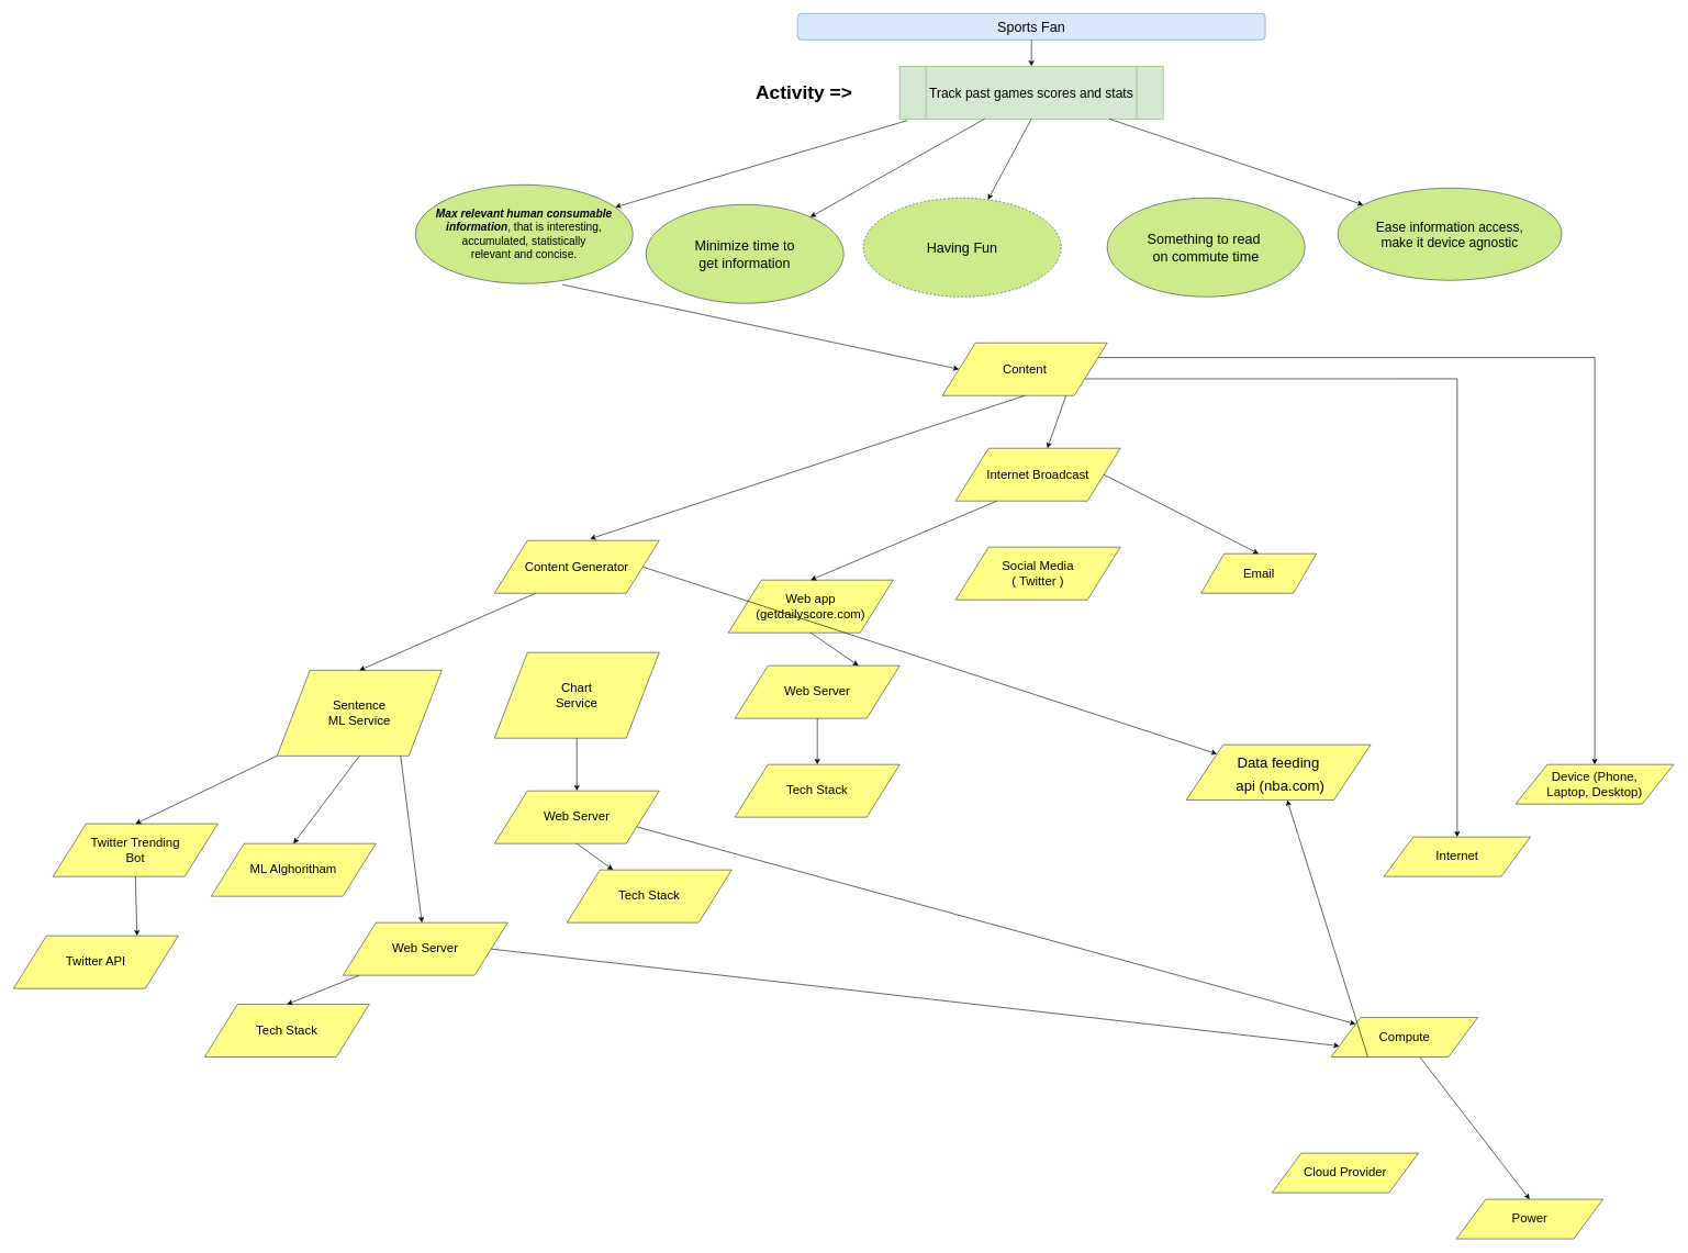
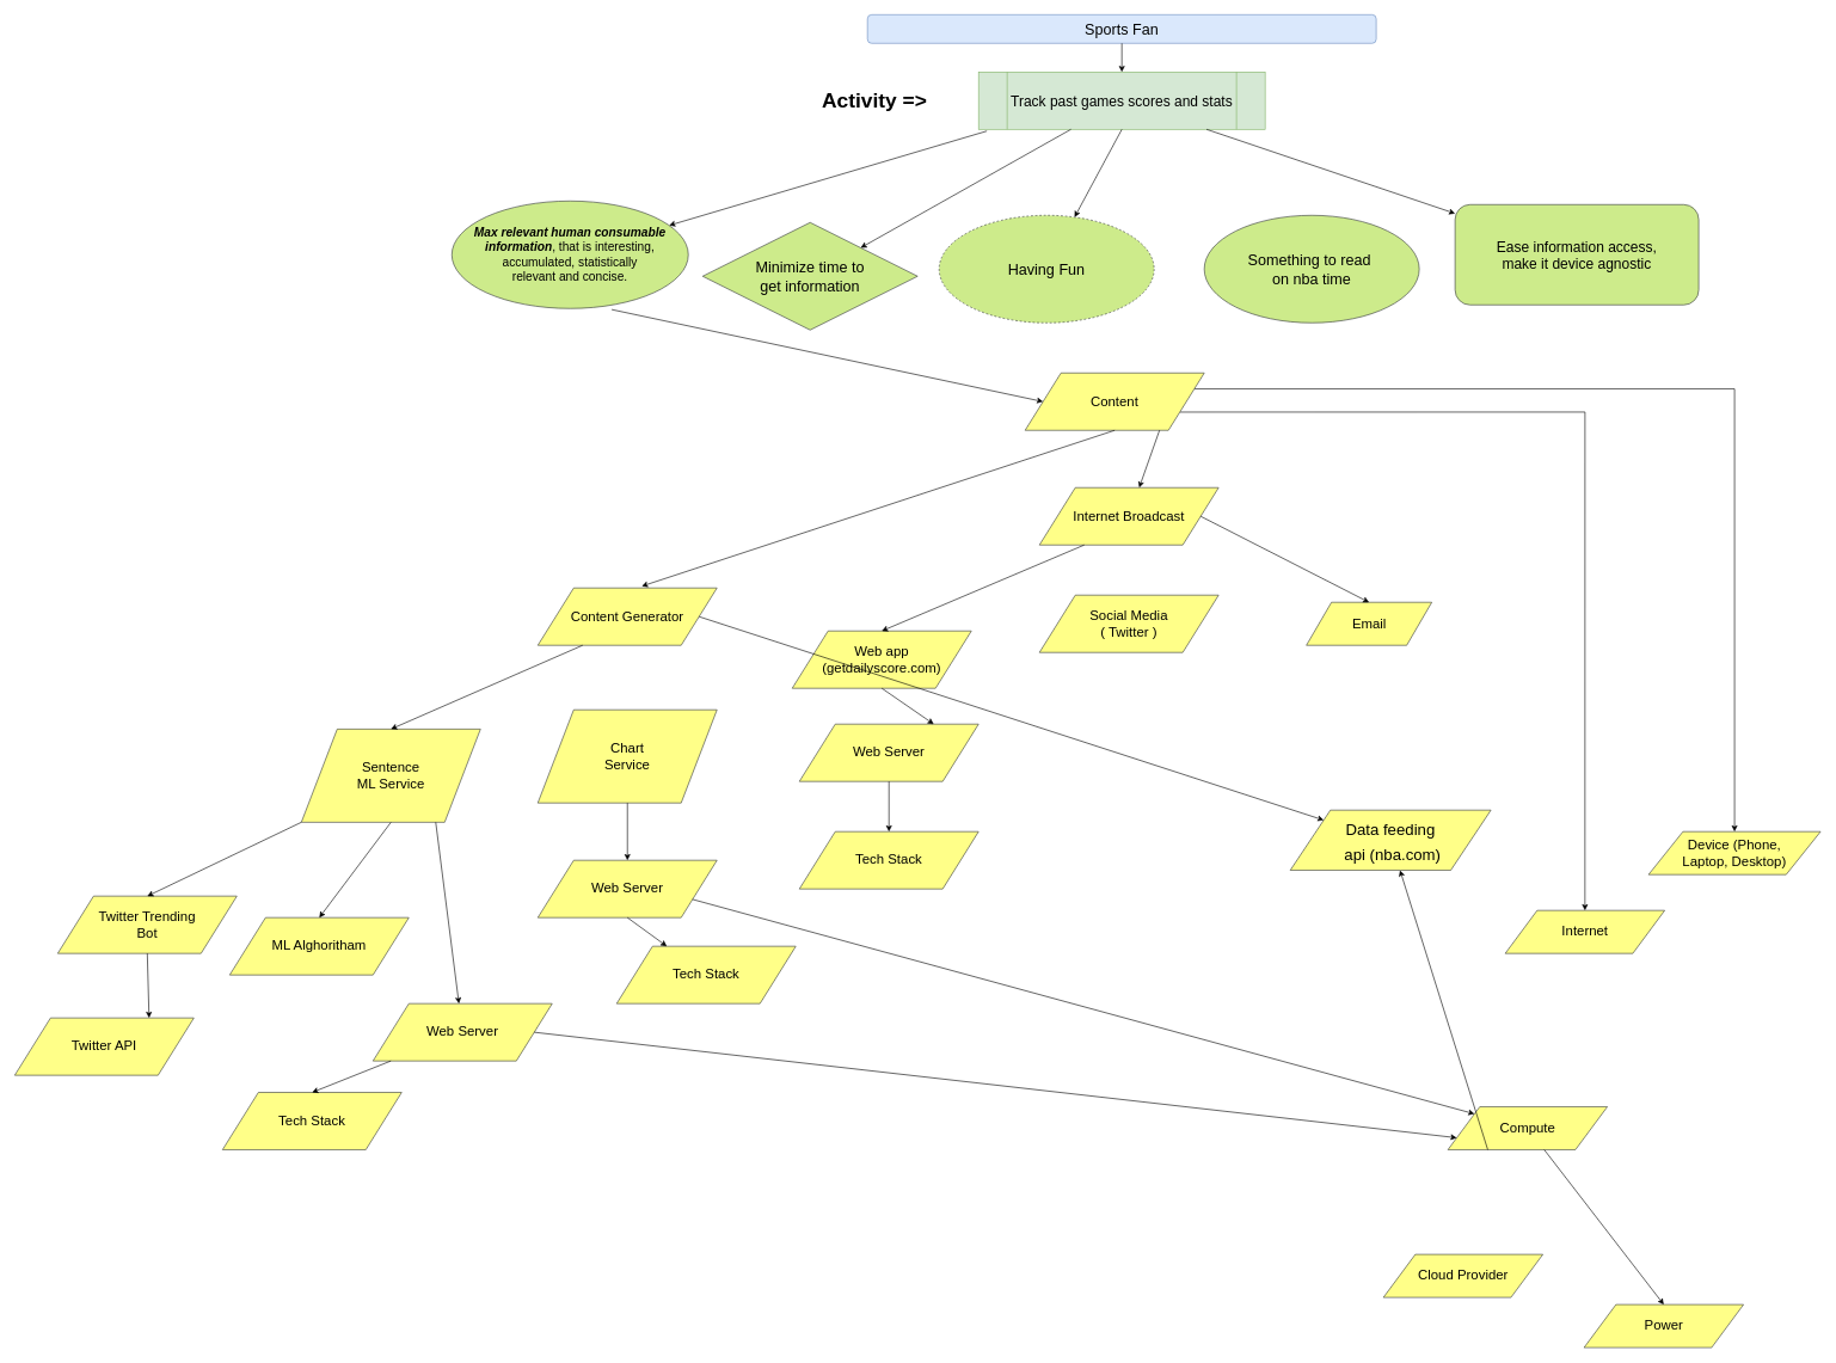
- <mxCell id="7" value="Ease information access, &lt;br&gt;make it device agnostic" style="ellipse;whiteSpace=wrap;html=1;fillColor=#cdeb8b;strokeColor=#36393d;fontSize=20;" parent="1" vertex="1"><mxGeometry x="2030" y="285" width="340" height="140" as="geometry" /></mxCell>
+ <mxCell id="7" value="Ease information access, &lt;br&gt;make it device agnostic" style="whiteSpace=wrap;html=1;fillColor=#cdeb8b;strokeColor=#36393d;fontSize=20;rounded=1;" parent="1" vertex="1"><mxGeometry x="2030" y="285" width="340" height="140" as="geometry" /></mxCell>
- <mxCell id="18" value="Something to read&amp;nbsp;&lt;br&gt;on commute time" style="ellipse;whiteSpace=wrap;html=1;fillColor=#cdeb8b;strokeColor=#36393d;fontSize=21;" vertex="1" parent="1"><mxGeometry x="1680" y="300" width="300" height="150" as="geometry" /></mxCell>
+ <mxCell id="18" value="Something to read&amp;nbsp;&lt;br&gt;on nba time" style="ellipse;whiteSpace=wrap;html=1;fillColor=#cdeb8b;strokeColor=#36393d;fontSize=21;" vertex="1" parent="1"><mxGeometry x="1680" y="300" width="300" height="150" as="geometry" /></mxCell>
- <mxCell id="6" value="Minimize time to &lt;br&gt;get information" style="ellipse;whiteSpace=wrap;html=1;fillColor=#cdeb8b;strokeColor=#36393d;fontSize=21;" parent="1" vertex="1"><mxGeometry x="980" y="310" width="300" height="150" as="geometry" /></mxCell>
+ <mxCell id="6" value="Minimize time to &lt;br&gt;get information" style="rhombus;whiteSpace=wrap;html=1;fillColor=#cdeb8b;strokeColor=#36393d;fontSize=21;" parent="1" vertex="1"><mxGeometry x="980" y="310" width="300" height="150" as="geometry" /></mxCell>
